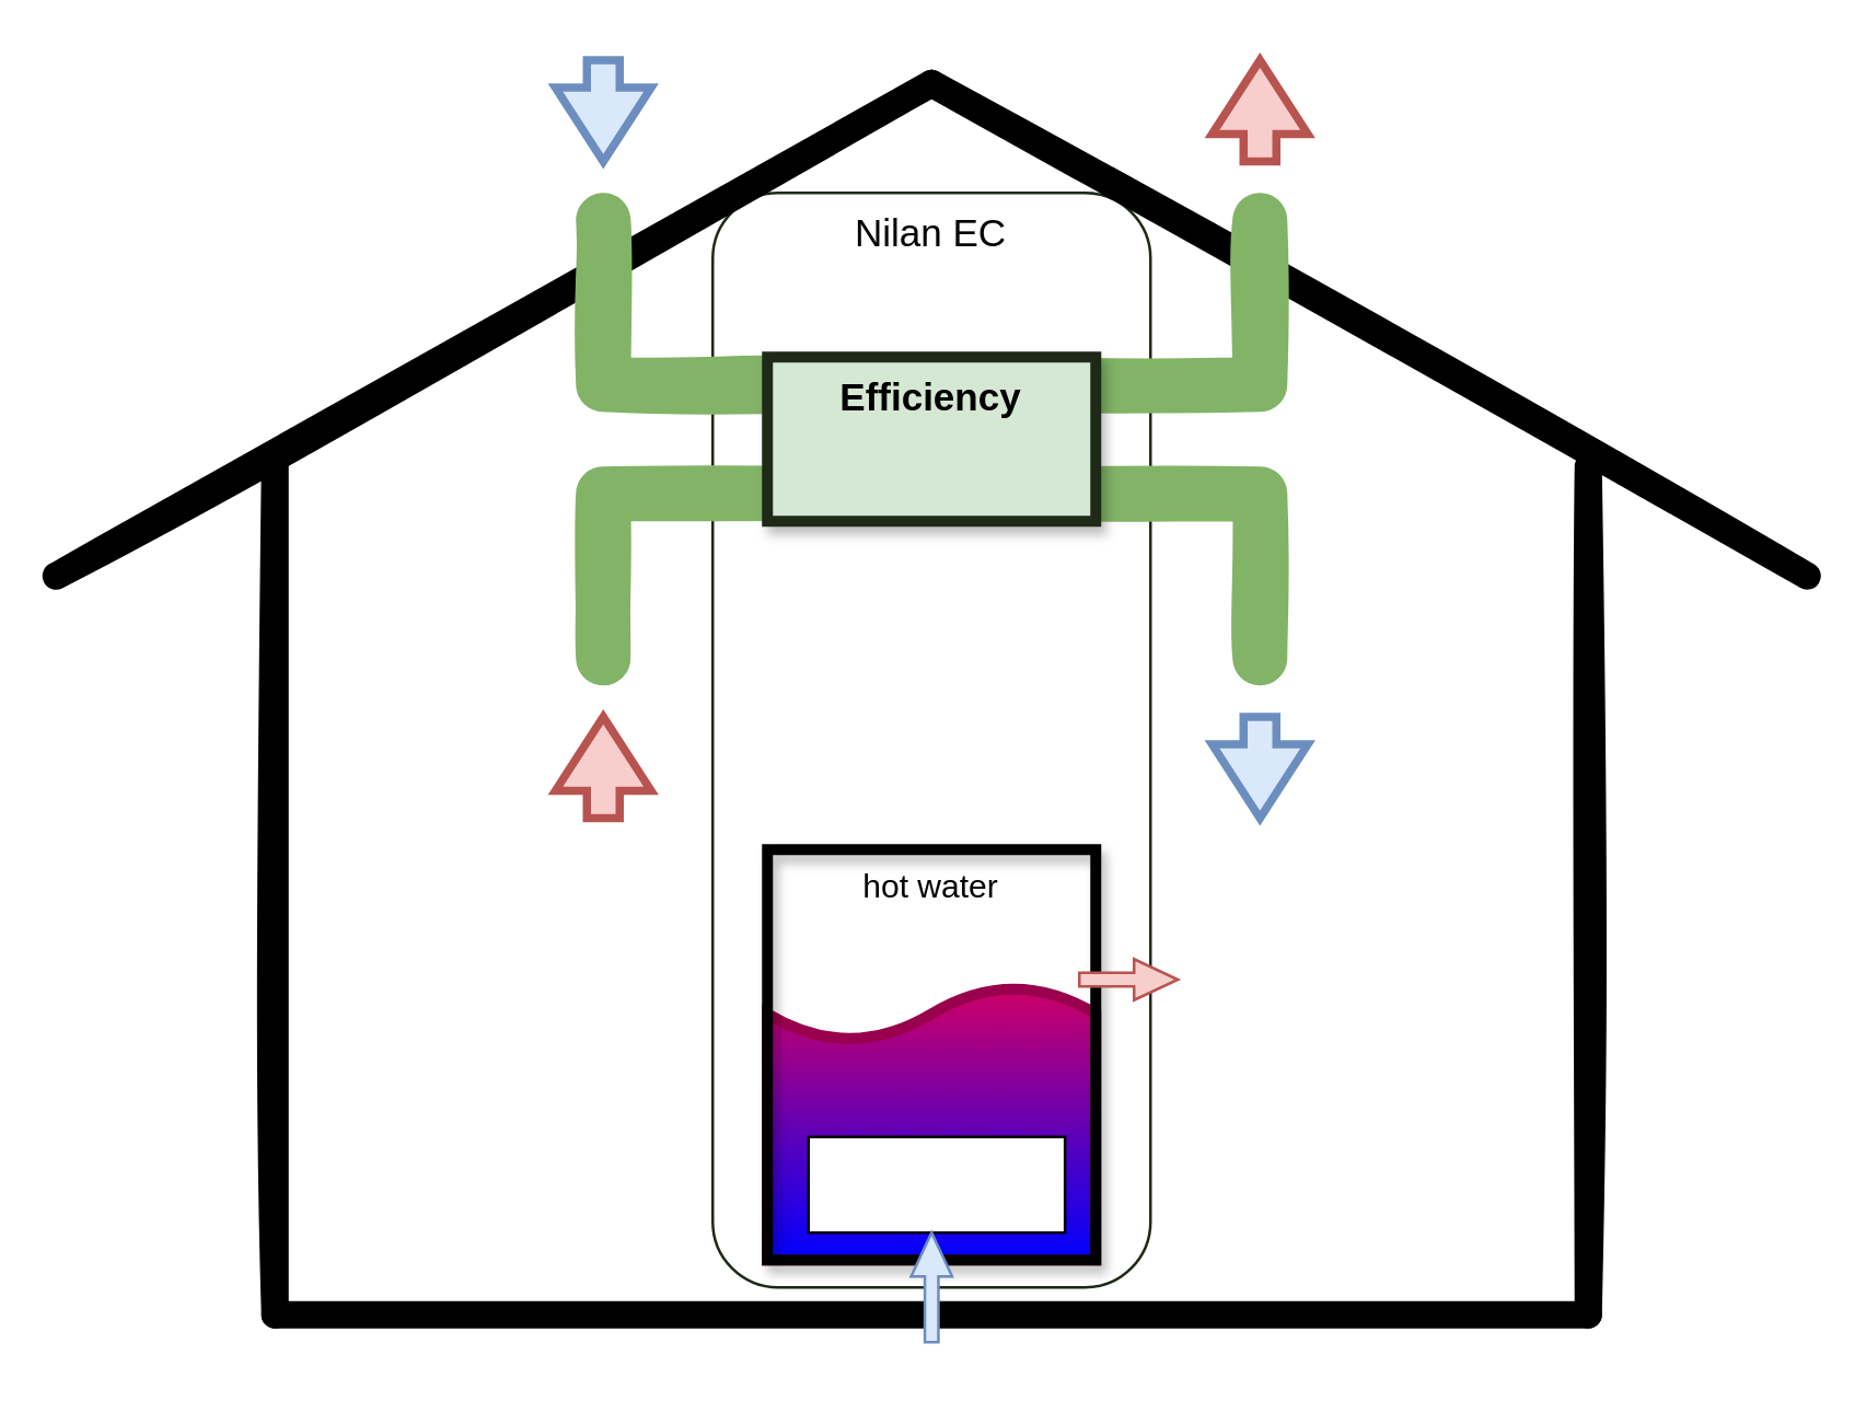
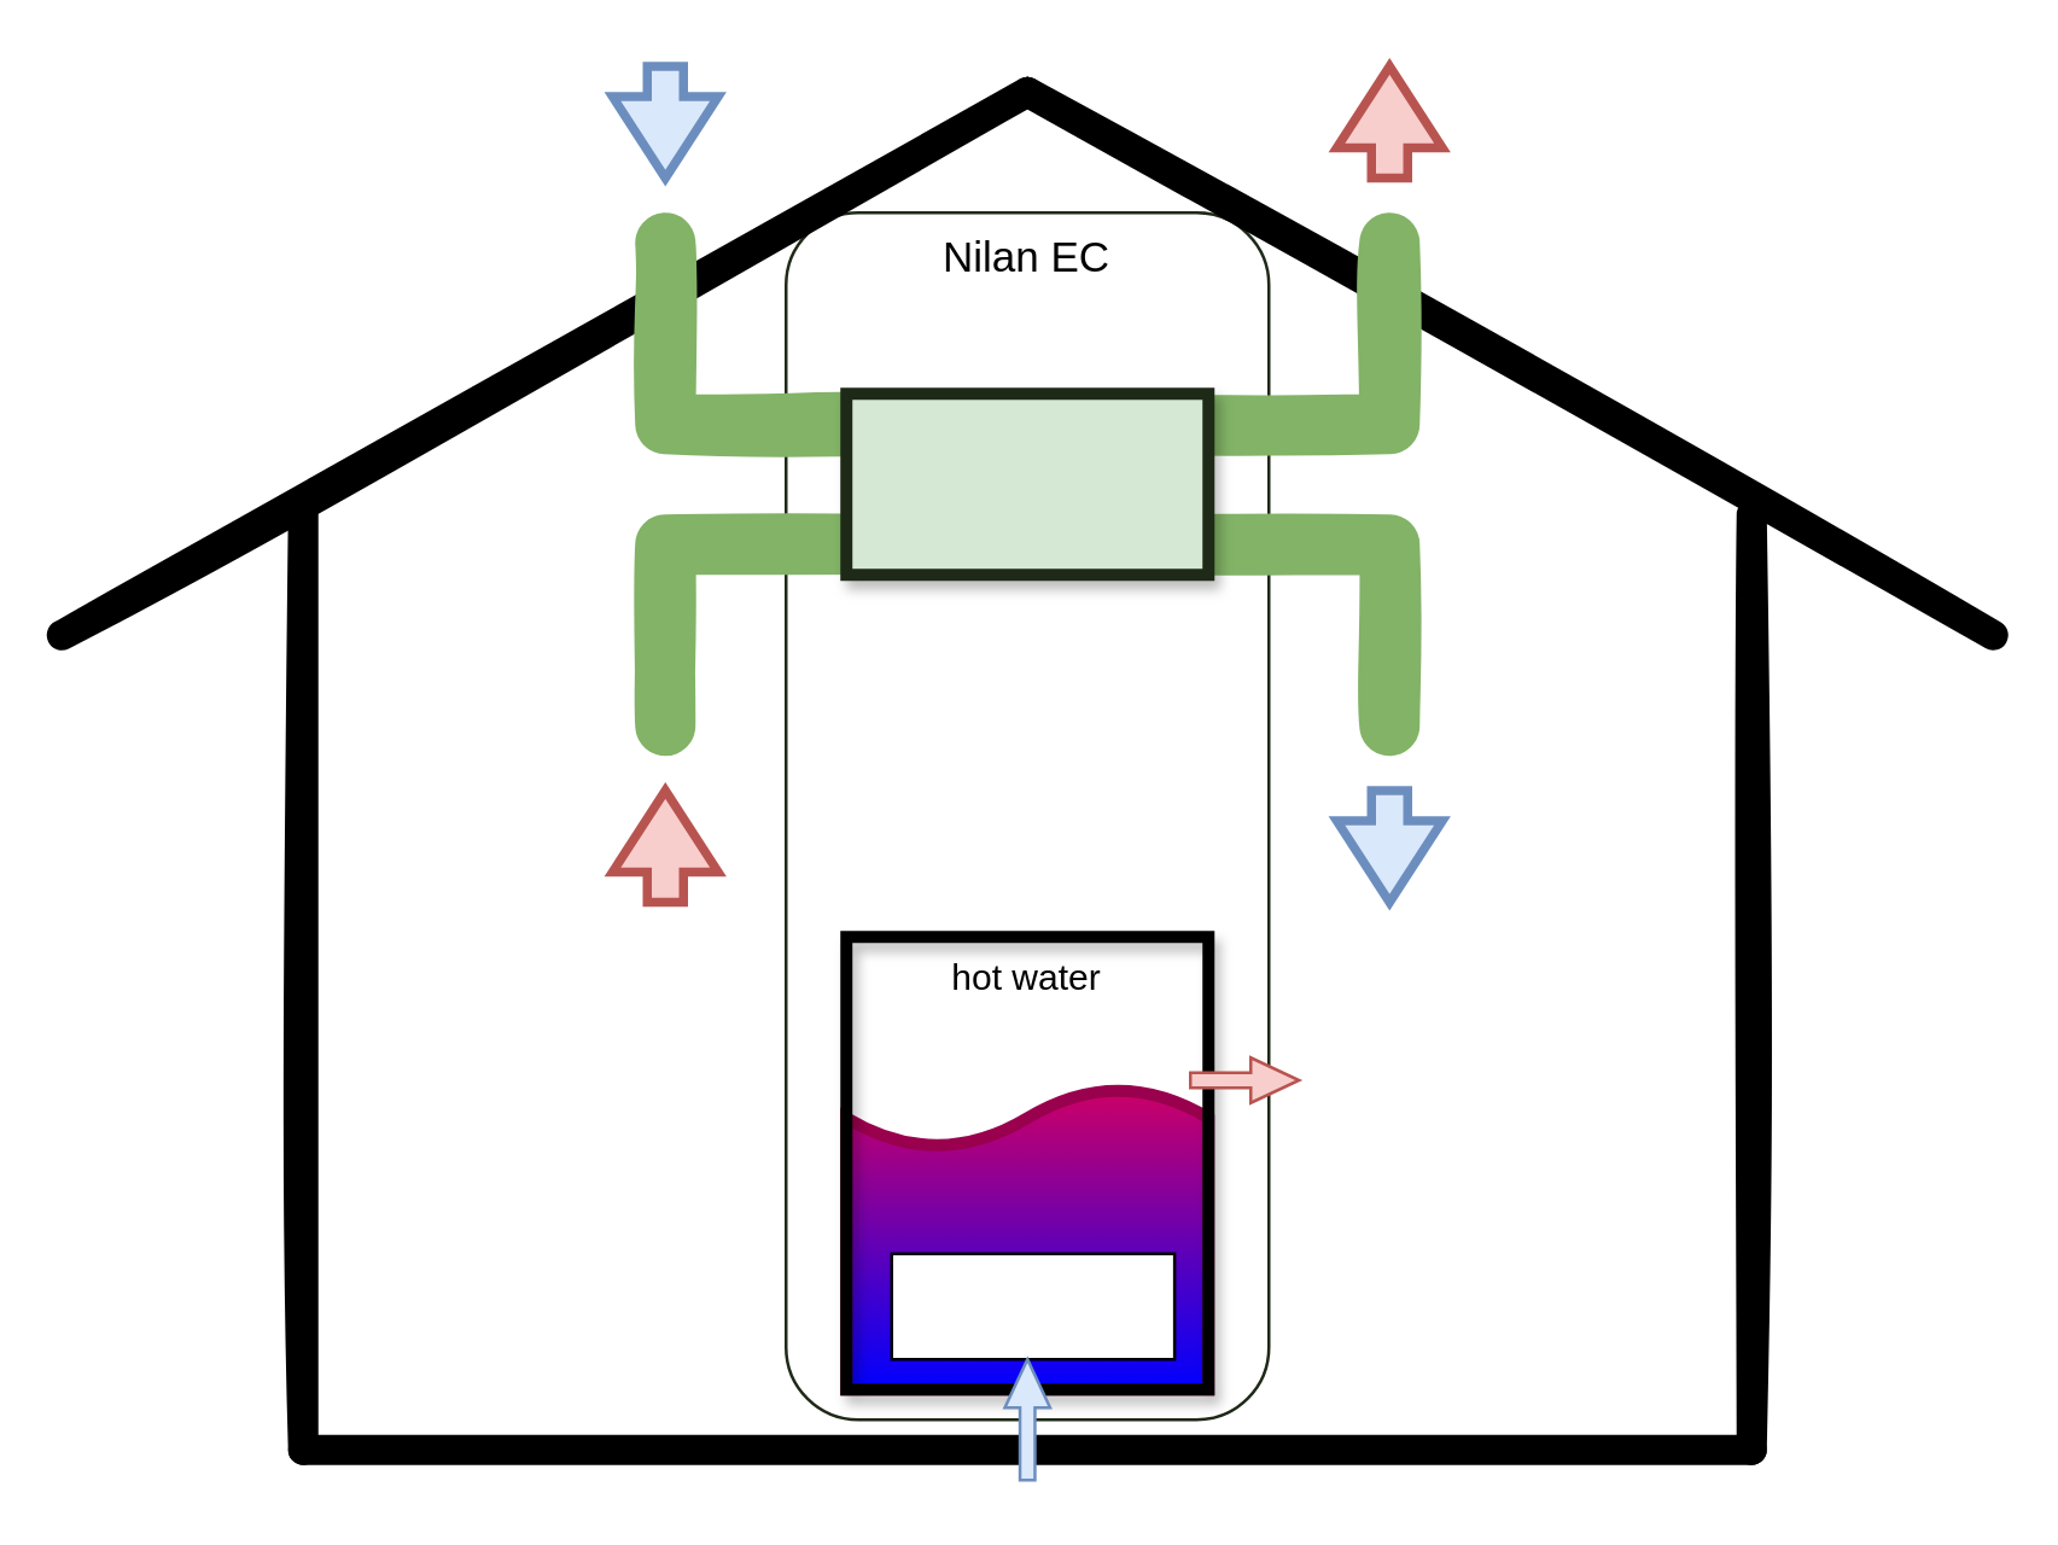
- <mxCell id="25" value="&lt;font style=&quot;font-size: 14px;&quot;&gt;&lt;b&gt;Efficiency&lt;/b&gt;&lt;/font&gt;" style="text;html=1;strokeColor=none;fillColor=none;align=center;verticalAlign=middle;whiteSpace=wrap;rounded=0;shadow=0;sketch=0;" vertex="1" parent="1"><mxGeometry x="295" y="130" width="90" height="30" as="geometry" /></mxCell>
